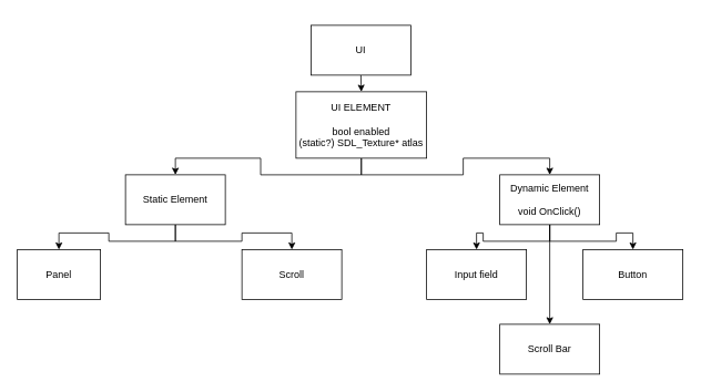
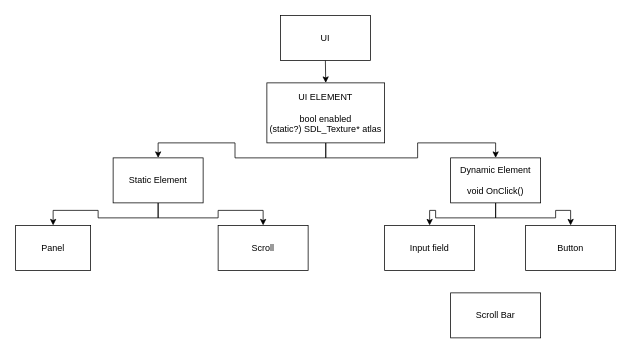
- <mxCell id="3" value="UI" style="rounded=0;whiteSpace=wrap;html=1;" vertex="1" parent="1"><mxGeometry x="373" y="30" width="120" height="60" as="geometry" /></mxCell>
+ <mxCell id="3" value="UI" style="rounded=0;whiteSpace=wrap;html=1;" vertex="1" parent="1"><mxGeometry x="373" y="20" width="120" height="60" as="geometry" /></mxCell>
- <mxCell id="12" style="edgeStyle=orthogonalEdgeStyle;rounded=0;orthogonalLoop=1;jettySize=auto;html=1;exitX=0.5;exitY=1;exitDx=0;exitDy=0;entryX=0.5;entryY=0;entryDx=0;entryDy=0;" edge="1" parent="1" source="13" target="18"><mxGeometry relative="1" as="geometry" /></mxCell>
